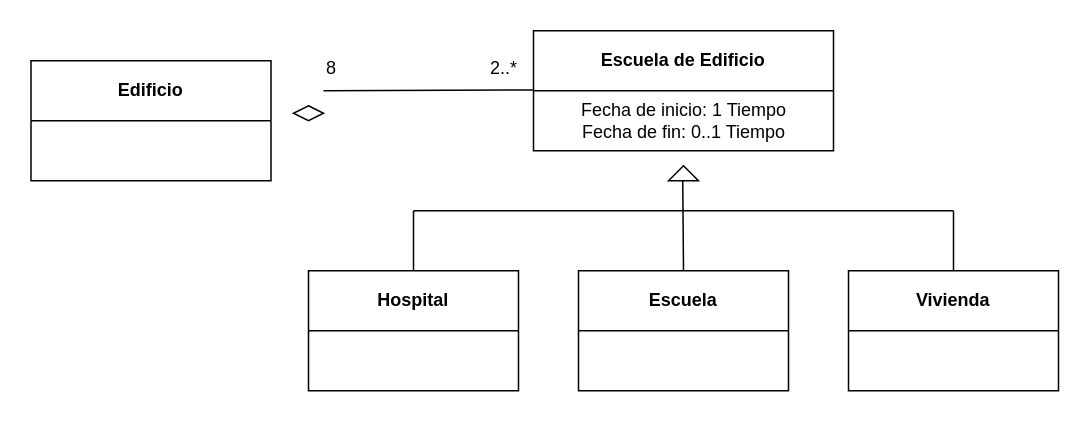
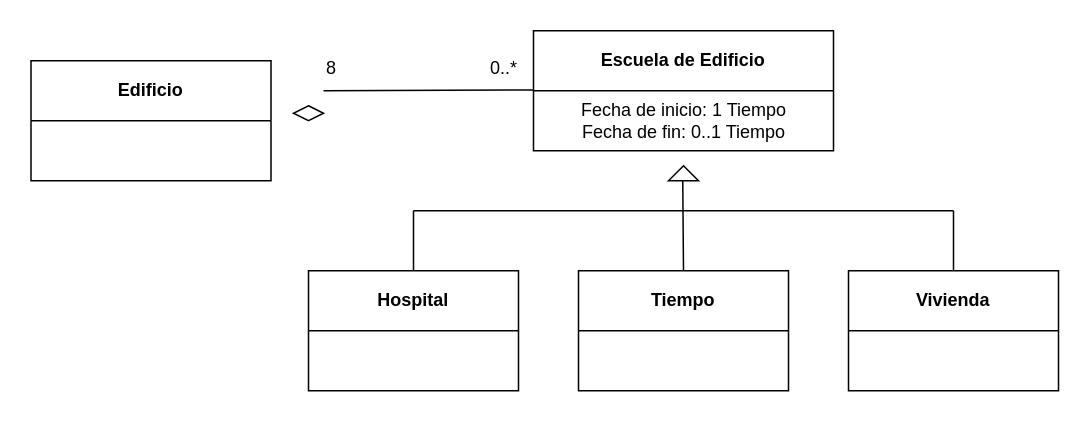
- <mxCell id="8" value="2..*" style="text;html=1;align=center;verticalAlign=middle;resizable=0;points=[];autosize=1;strokeColor=none;fillColor=none;" vertex="1" parent="1"><mxGeometry x="315" y="30" width="40" height="30" as="geometry" /></mxCell>
+ <mxCell id="8" value="0..*" style="text;html=1;align=center;verticalAlign=middle;resizable=0;points=[];autosize=1;strokeColor=none;fillColor=none;" vertex="1" parent="1"><mxGeometry x="315" y="30" width="40" height="30" as="geometry" /></mxCell>
- <mxCell id="15" value="Escuela" style="swimlane;whiteSpace=wrap;html=1;startSize=40;" vertex="1" parent="1"><mxGeometry x="385" y="180" width="140" height="80" as="geometry" /></mxCell>
+ <mxCell id="15" value="Tiempo" style="swimlane;whiteSpace=wrap;html=1;startSize=40;" vertex="1" parent="1"><mxGeometry x="385" y="180" width="140" height="80" as="geometry" /></mxCell>
